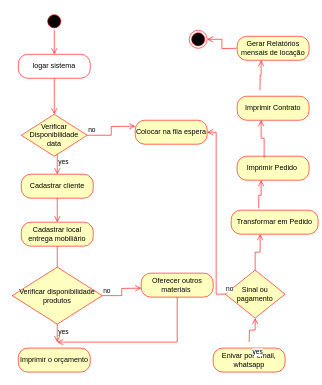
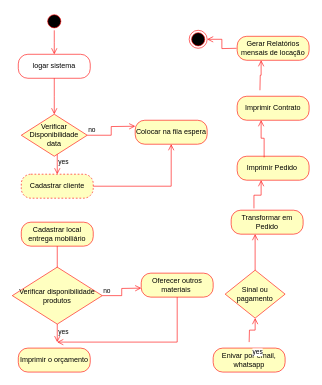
- <mxCell id="10" value="Cadastrar cliente" style="rounded=1;whiteSpace=wrap;html=1;arcSize=40;fontColor=#000000;fillColor=#ffffc0;strokeColor=#ff0000;" vertex="1" parent="1"><mxGeometry x="35" y="290" width="120" height="40" as="geometry" /></mxCell>
+ <mxCell id="10" value="Cadastrar cliente" style="rounded=1;whiteSpace=wrap;html=1;arcSize=40;fontColor=#000000;fillColor=#ffffc0;strokeColor=#ff0000;dashed=1;" vertex="1" parent="1"><mxGeometry x="35" y="290" width="120" height="40" as="geometry" /></mxCell>
- <mxCell id="11" value="" style="edgeStyle=orthogonalEdgeStyle;html=1;verticalAlign=bottom;endArrow=open;endSize=8;strokeColor=#ff0000;rounded=0;" edge="1" source="10" parent="1" target="12"><mxGeometry relative="1" as="geometry"><mxPoint x="95" y="390" as="targetPoint" /></mxGeometry></mxCell>
+ <mxCell id="11" value="" style="edgeStyle=orthogonalEdgeStyle;html=1;verticalAlign=bottom;endArrow=open;endSize=8;strokeColor=#ff0000;rounded=0;" edge="1" source="10" parent="1" target="9"><mxGeometry relative="1" as="geometry"><mxPoint x="95" y="390" as="targetPoint" /></mxGeometry></mxCell>
- <mxCell id="22" value="no" style="edgeStyle=orthogonalEdgeStyle;html=1;align=left;verticalAlign=bottom;endArrow=open;endSize=8;strokeColor=#ff0000;rounded=0;entryX=1;entryY=0.5;entryDx=0;entryDy=0;" edge="1" source="21" parent="1" target="9"><mxGeometry x="-1" relative="1" as="geometry"><mxPoint x="365" y="360" as="targetPoint" /></mxGeometry></mxCell>
- <mxCell id="24" value="Transformar em Pedido" style="rounded=1;whiteSpace=wrap;html=1;arcSize=40;fontColor=#000000;fillColor=#ffffc0;strokeColor=#ff0000;" vertex="1" parent="1"><mxGeometry x="385" y="350" width="145" height="40" as="geometry" /></mxCell>
+ <mxCell id="24" value="Transformar em Pedido" style="rounded=1;whiteSpace=wrap;html=1;arcSize=40;fontColor=#000000;fillColor=#ffffc0;strokeColor=#ff0000;" vertex="1" parent="1"><mxGeometry x="385" y="350" width="120" height="40" as="geometry" /></mxCell>
